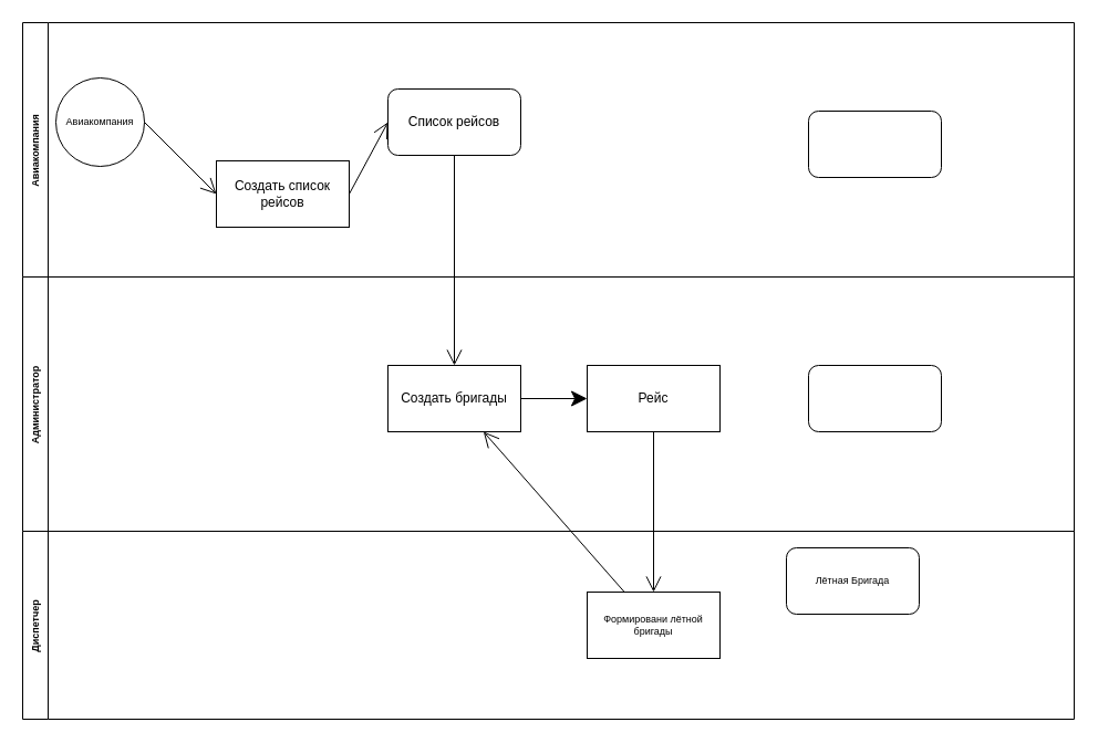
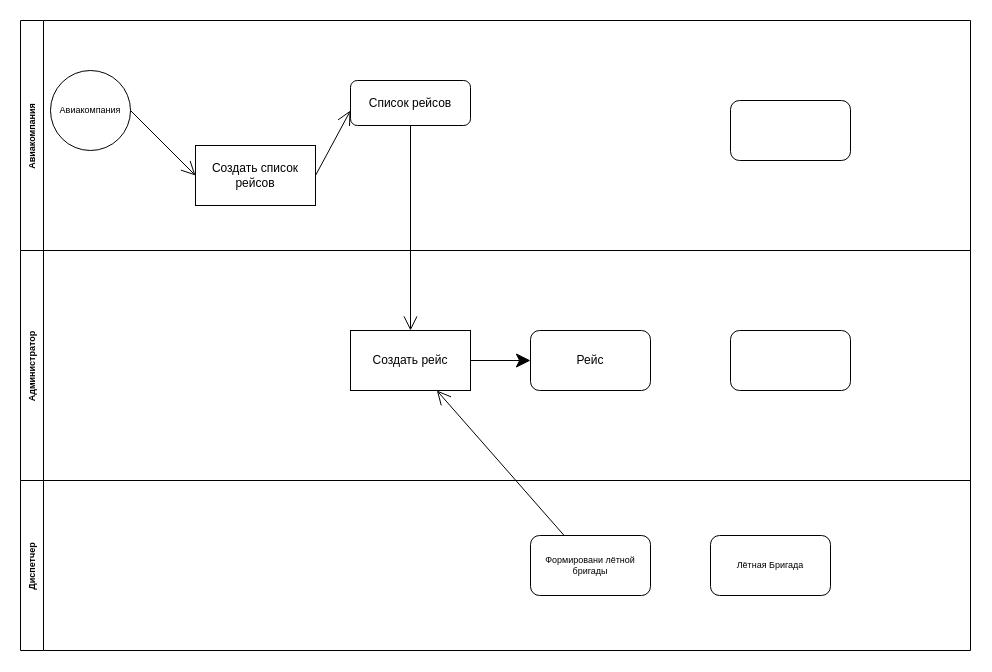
- <mxCell id="7" value="Список рейсов" style="rounded=1;whiteSpace=wrap;html=1;" parent="6" vertex="1"><mxGeometry x="330" y="60" width="120" height="60" as="geometry" /></mxCell>
+ <mxCell id="7" value="Список рейсов" style="rounded=1;whiteSpace=wrap;html=1;" parent="6" vertex="1"><mxGeometry x="330" y="60" width="120" height="45" as="geometry" /></mxCell>
- <mxCell id="10" value="Создать бригады" style="rounded=0;whiteSpace=wrap;html=1;" parent="9" vertex="1"><mxGeometry x="330" y="80" width="120" height="60" as="geometry" /></mxCell>
+ <mxCell id="10" value="Создать рейс" style="rounded=0;whiteSpace=wrap;html=1;" parent="9" vertex="1"><mxGeometry x="330" y="80" width="120" height="60" as="geometry" /></mxCell>
- <mxCell id="11" value="Рейс" style="whiteSpace=wrap;html=1;rounded=0;" parent="9" vertex="1"><mxGeometry x="510" y="80" width="120" height="60" as="geometry" /></mxCell>
+ <mxCell id="11" value="Рейс" style="rounded=1;whiteSpace=wrap;html=1;" parent="9" vertex="1"><mxGeometry x="510" y="80" width="120" height="60" as="geometry" /></mxCell>
- <mxCell id="18" value="" style="endArrow=open;endFill=1;endSize=12;html=1;rounded=0;fontSize=9;exitX=0.5;exitY=1;exitDx=0;exitDy=0;entryX=0.5;entryY=0;entryDx=0;entryDy=0;" parent="1" source="11" target="15" edge="1"><mxGeometry width="160" relative="1" as="geometry"><mxPoint x="710" y="570" as="sourcePoint" /><mxPoint x="870" y="570" as="targetPoint" /></mxGeometry></mxCell>
- <mxCell id="16" value="Лётная Бригада" style="rounded=1;whiteSpace=wrap;html=1;strokeWidth=1;fontSize=9;" parent="14" vertex="1"><mxGeometry x="690" y="15" width="120" height="60" as="geometry" /></mxCell>
+ <mxCell id="16" value="Лётная Бригада" style="rounded=1;whiteSpace=wrap;html=1;strokeWidth=1;fontSize=9;" parent="14" vertex="1"><mxGeometry x="690" y="55" width="120" height="60" as="geometry" /></mxCell>
- <mxCell id="15" value="Формировани лётной бригады" style="rounded=0;whiteSpace=wrap;html=1;strokeWidth=1;fontSize=9;" parent="14" vertex="1"><mxGeometry x="510" y="55" width="120" height="60" as="geometry" /></mxCell>
+ <mxCell id="15" value="Формировани лётной бригады" style="whiteSpace=wrap;html=1;strokeWidth=1;fontSize=9;rounded=1;" parent="14" vertex="1"><mxGeometry x="510" y="55" width="120" height="60" as="geometry" /></mxCell>
